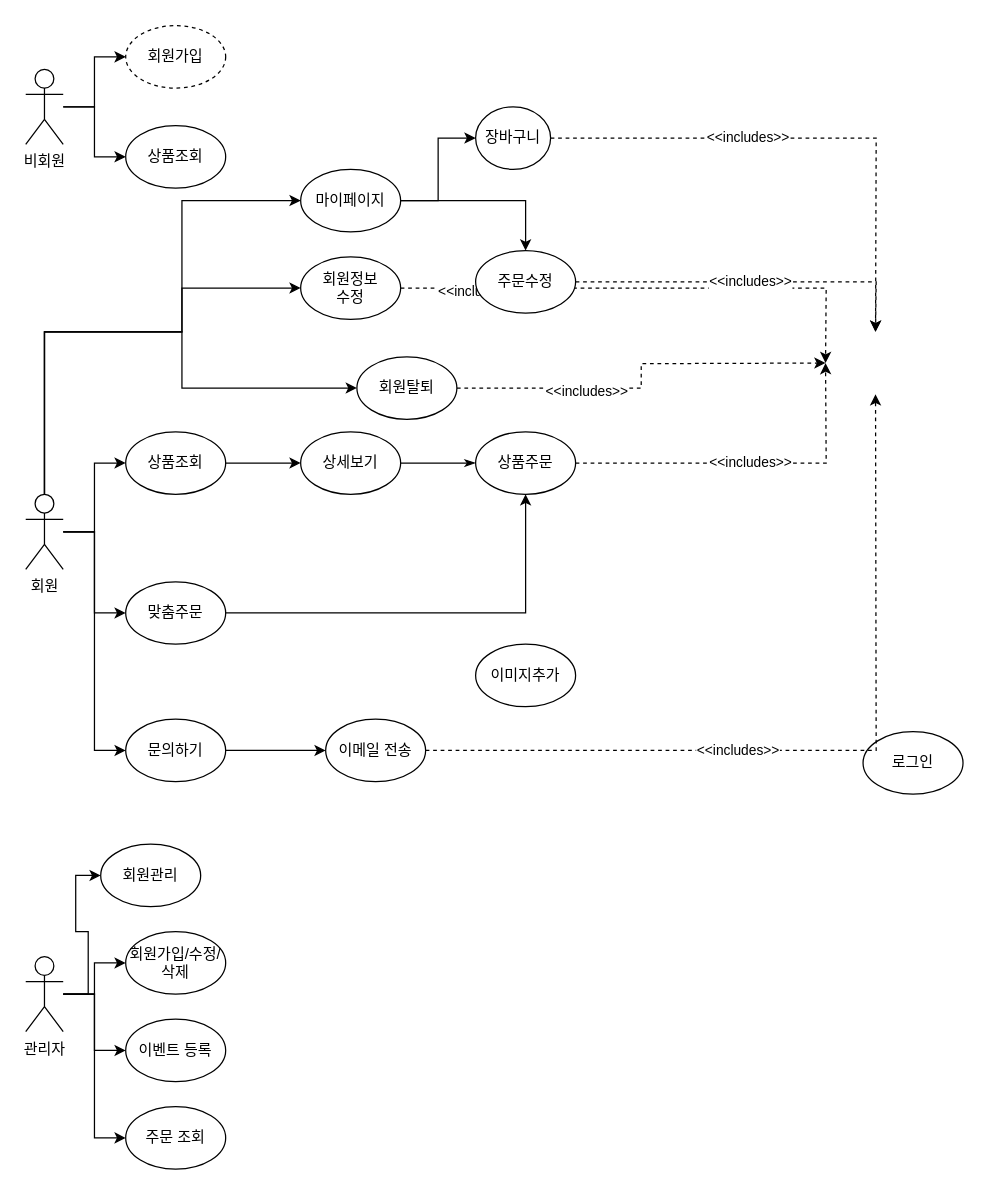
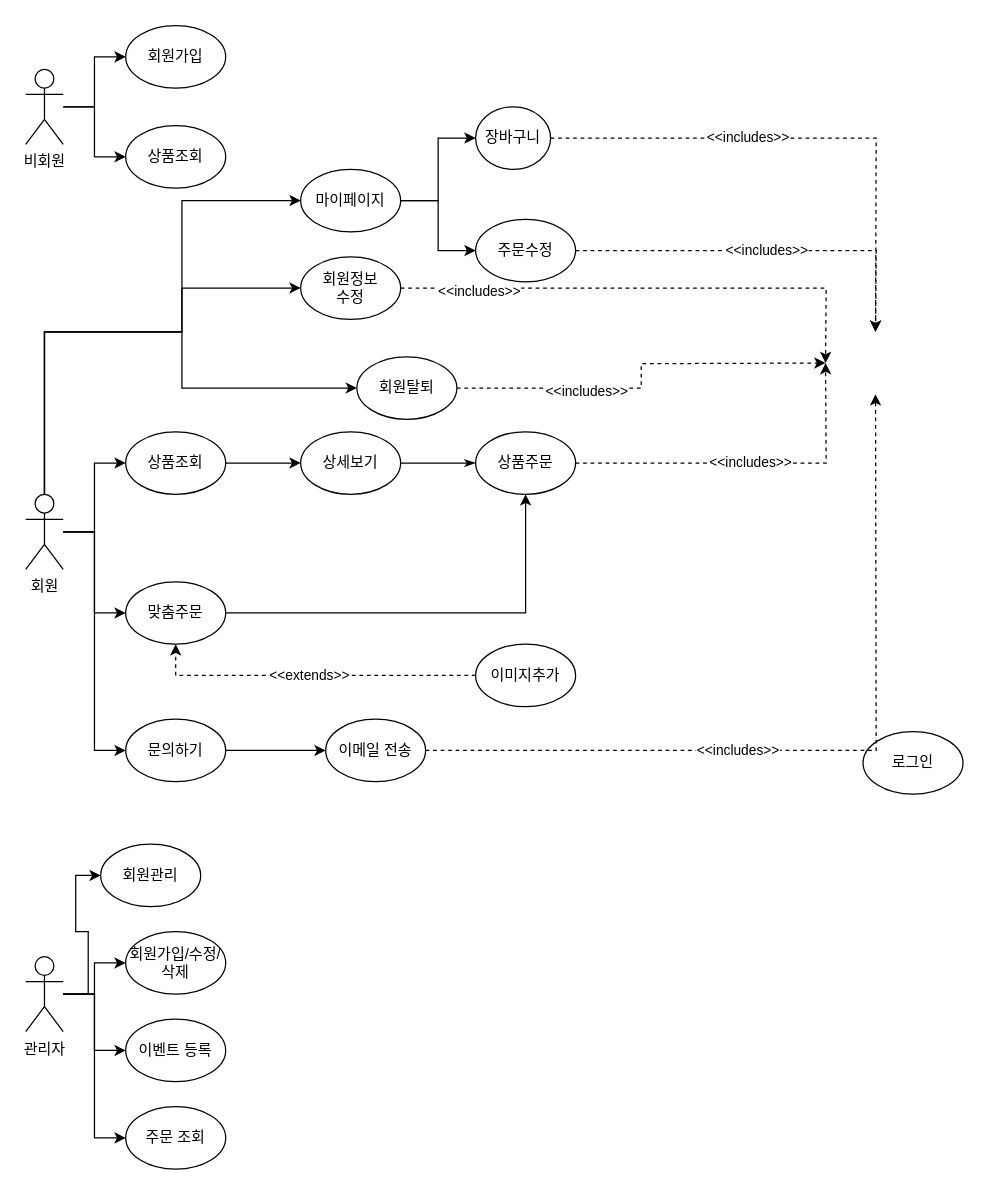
- <mxCell id="31" value="회원가입" style="ellipse;whiteSpace=wrap;html=1;dashed=1;" vertex="1" parent="1"><mxGeometry x="100" width="80" height="50" as="geometry" y="20" /></mxCell>
+ <mxCell id="31" value="회원가입" style="ellipse;whiteSpace=wrap;html=1;" vertex="1" parent="1"><mxGeometry x="100" width="80" height="50" as="geometry" y="20" /></mxCell>
- <mxCell id="46" value="주문수정" style="ellipse;whiteSpace=wrap;html=1;" vertex="1" parent="1"><mxGeometry x="380" y="200" width="80" height="50" as="geometry" /></mxCell>
+ <mxCell id="46" value="주문수정" style="ellipse;whiteSpace=wrap;html=1;" vertex="1" parent="1"><mxGeometry x="380" y="175" width="80" height="50" as="geometry" /></mxCell>
+ <mxCell id="49" value="&amp;lt;&amp;lt;extends&amp;gt;&amp;gt;" style="edgeStyle=orthogonalEdgeStyle;rounded=0;orthogonalLoop=1;jettySize=auto;html=1;entryX=0.5;entryY=1;entryDx=0;entryDy=0;endArrow=classic;endFill=1;dashed=1;" edge="1" parent="1" source="50" target="24"><mxGeometry relative="1" as="geometry" /></mxCell>
